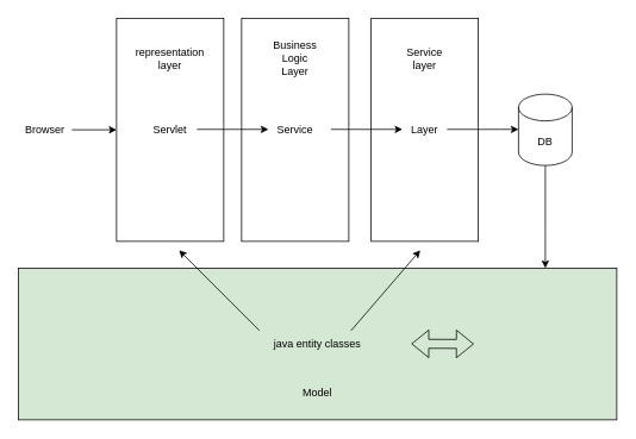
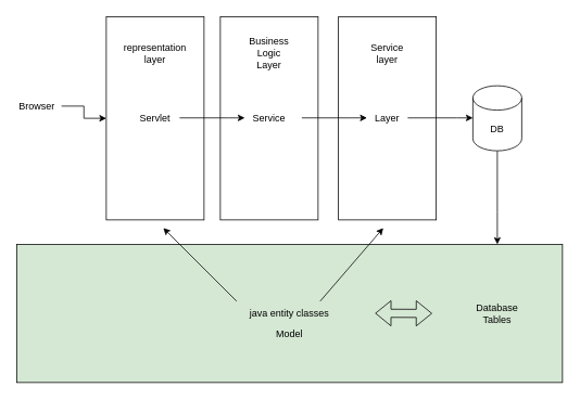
- <mxCell id="9" value="Browser" style="text;html=1;strokeColor=none;fillColor=none;align=center;verticalAlign=middle;whiteSpace=wrap;rounded=0;" vertex="1" parent="1"><mxGeometry y="130" width="60" height="30" as="geometry" x="20" /></mxCell>
+ <mxCell id="9" value="Browser" style="text;html=1;strokeColor=none;fillColor=none;align=center;verticalAlign=middle;whiteSpace=wrap;rounded=0;" vertex="1" parent="1"><mxGeometry x="15" y="115" width="60" height="30" as="geometry" /></mxCell>
+ <mxCell id="19" value="Database Tables" style="text;html=1;strokeColor=none;fillColor=none;align=center;verticalAlign=middle;whiteSpace=wrap;rounded=0;" vertex="1" parent="1"><mxGeometry x="580" y="370" width="60" height="30" as="geometry" /></mxCell>
- <mxCell id="16" value="Model" style="text;html=1;strokeColor=none;fillColor=none;align=center;verticalAlign=middle;whiteSpace=wrap;rounded=0;" vertex="1" parent="1"><mxGeometry x="325" y="425" width="60" height="30" as="geometry" /></mxCell>
+ <mxCell id="16" value="Model" style="text;html=1;strokeColor=none;fillColor=none;align=center;verticalAlign=middle;whiteSpace=wrap;rounded=0;" vertex="1" parent="1"><mxGeometry x="325" y="395" width="60" height="30" as="geometry" /></mxCell>
